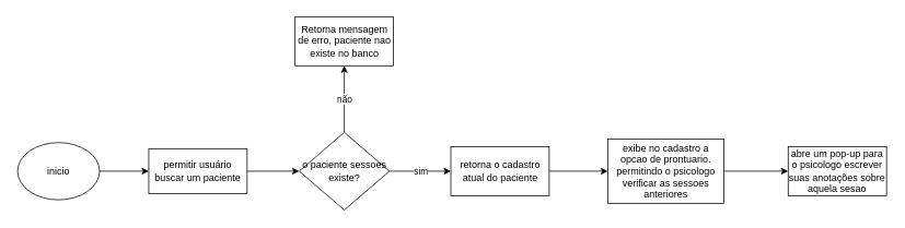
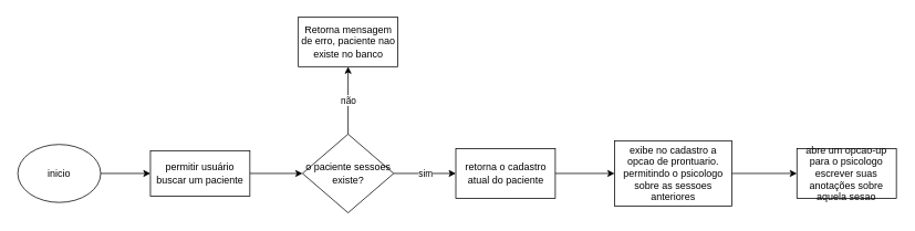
- <mxCell id="13" value="exibe no cadastro a opcao de prontuario. permitindo o psicologo verificar as sessoes anteriores" style="whiteSpace=wrap;html=1;" vertex="1" parent="1"><mxGeometry x="740" y="169.5" width="141.5" height="79" as="geometry" /></mxCell>
+ <mxCell id="13" value="exibe no cadastro a opcao de prontuario. permitindo o psicologo sobre as sessoes anteriores" style="whiteSpace=wrap;html=1;" vertex="1" parent="1"><mxGeometry x="740" y="169.5" width="141.5" height="79" as="geometry" /></mxCell>
- <mxCell id="14" value="abre um pop-up para o psicologo escrever suas anotações sobre aquela sesao" style="whiteSpace=wrap;html=1;" vertex="1" parent="1"><mxGeometry x="960" y="179" width="120" height="60" as="geometry" /></mxCell>
+ <mxCell id="14" value="abre um opcao-up para o psicologo escrever suas anotações sobre aquela sesao" style="whiteSpace=wrap;html=1;" vertex="1" parent="1"><mxGeometry x="960" y="179" width="120" height="60" as="geometry" /></mxCell>
